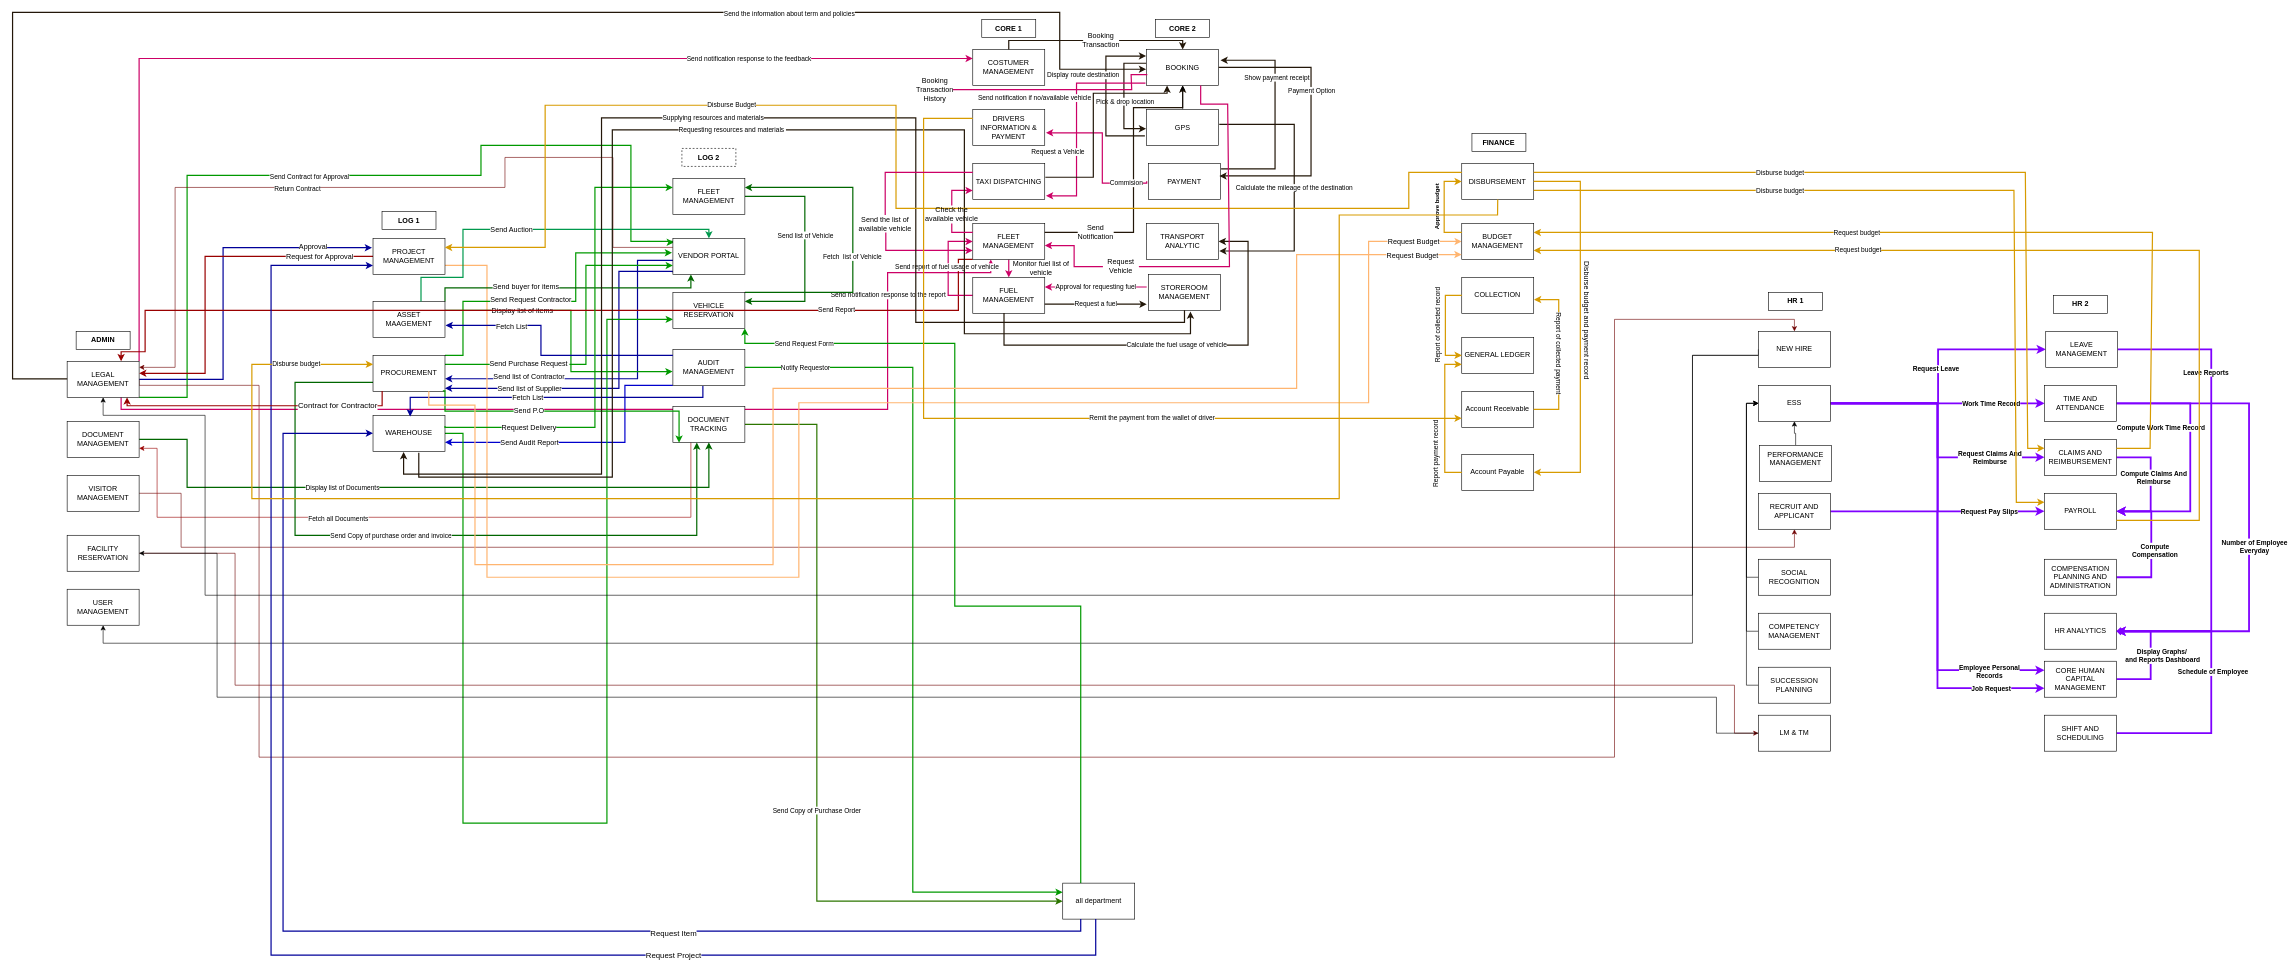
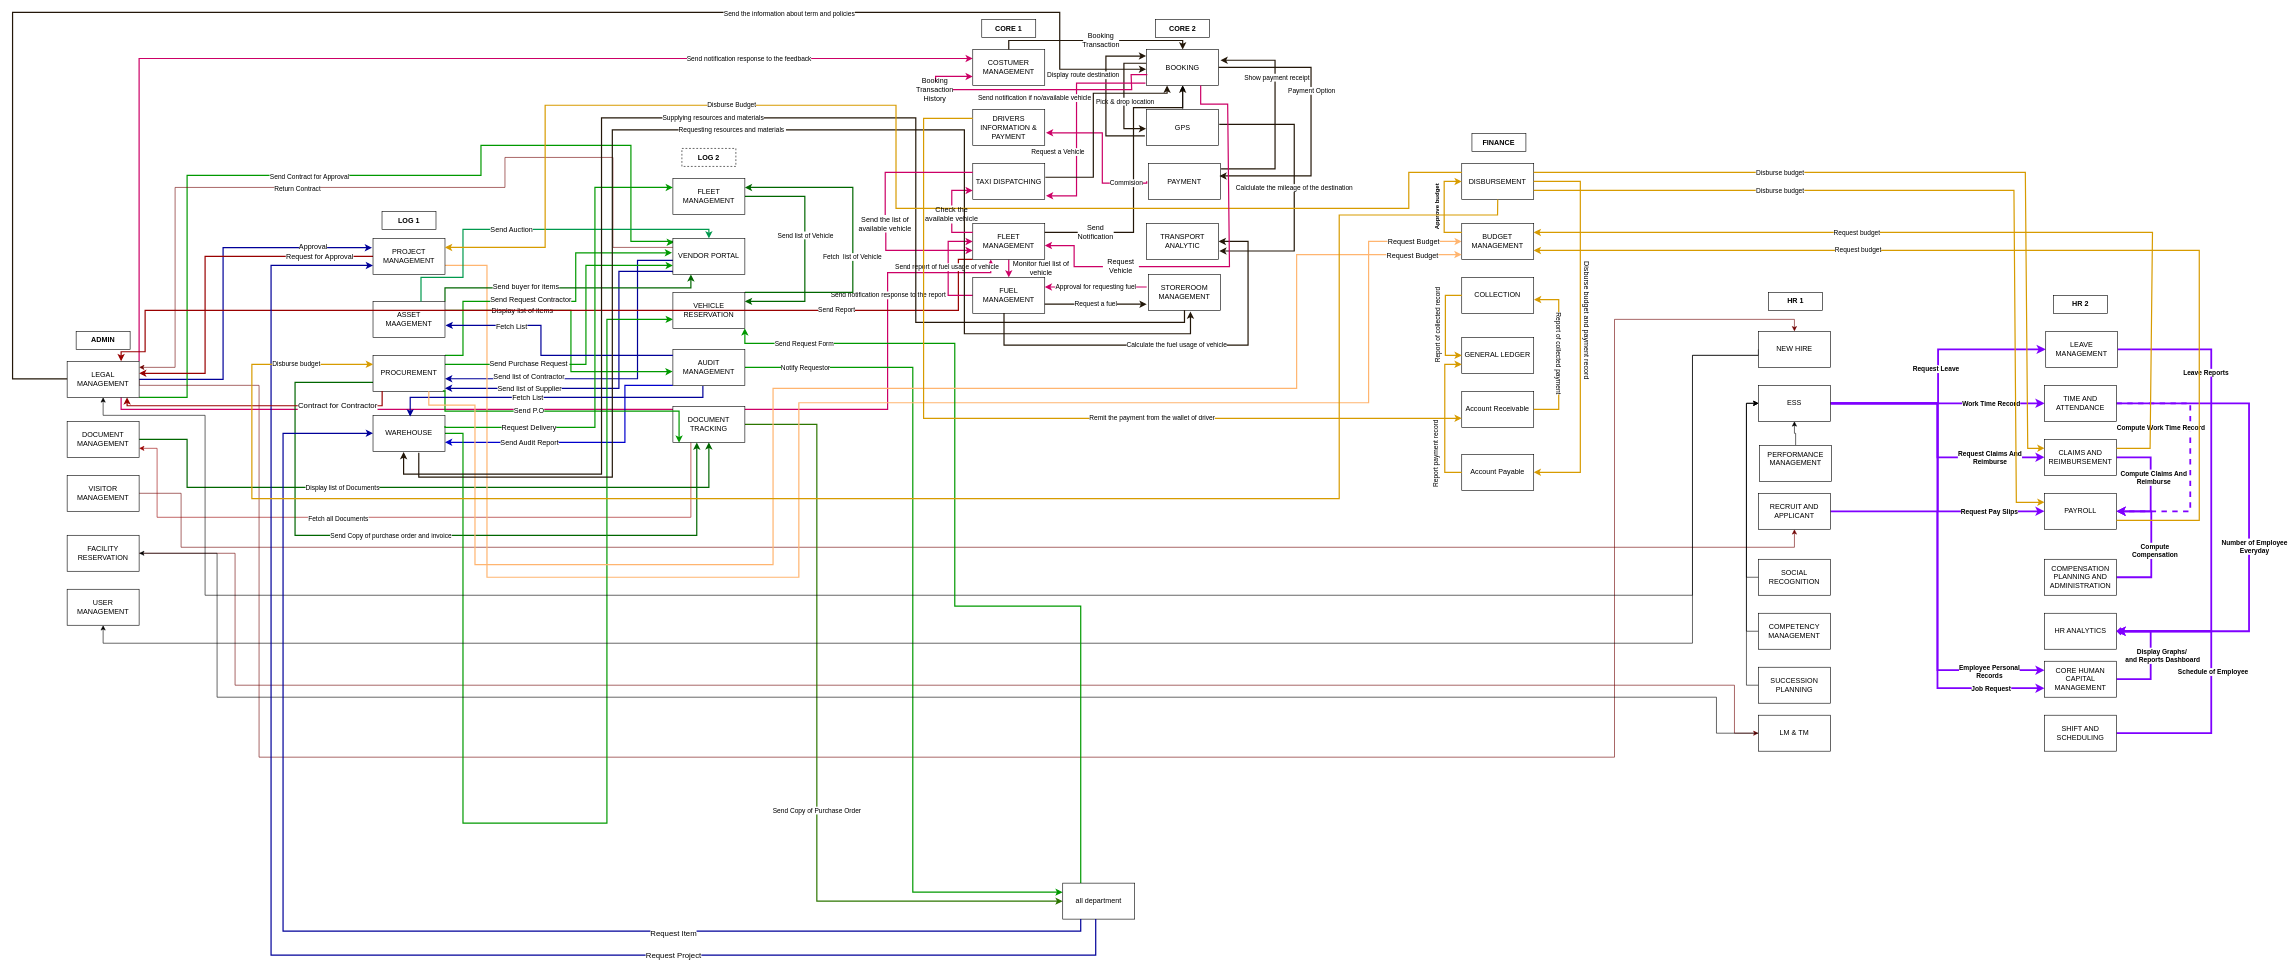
+ <mxCell id="74" style="edgeStyle=orthogonalEdgeStyle;rounded=0;orthogonalLoop=1;jettySize=auto;html=1;exitX=0.5;exitY=0;exitDx=0;exitDy=0;entryX=0;entryY=0.75;entryDx=0;entryDy=0;strokeWidth=2;strokeColor=#CC0066;" edge="1" parent="1" source="221" target="63"><mxGeometry relative="1" as="geometry"><Array as="points"><mxPoint x="1559" y="134" /><mxPoint x="1559" y="127" /></Array></mxGeometry></mxCell>
- <mxCell id="159" style="edgeStyle=orthogonalEdgeStyle;rounded=0;orthogonalLoop=1;jettySize=auto;html=1;entryX=1;entryY=0.5;entryDx=0;entryDy=0;strokeWidth=3;strokeColor=#7F00FF;" parent="1" source="163" target="120" edge="1"><mxGeometry relative="1" as="geometry"><Array as="points"><mxPoint x="3651" y="672" /><mxPoint x="3651" y="852" /></Array></mxGeometry></mxCell>
+ <mxCell id="159" style="edgeStyle=orthogonalEdgeStyle;rounded=0;orthogonalLoop=1;jettySize=auto;html=1;entryX=1;entryY=0.5;entryDx=0;entryDy=0;strokeWidth=3;strokeColor=#7F00FF;dashed=1;" parent="1" source="163" target="120" edge="1"><mxGeometry relative="1" as="geometry"><Array as="points"><mxPoint x="3651" y="672" /><mxPoint x="3651" y="852" /></Array></mxGeometry></mxCell>
